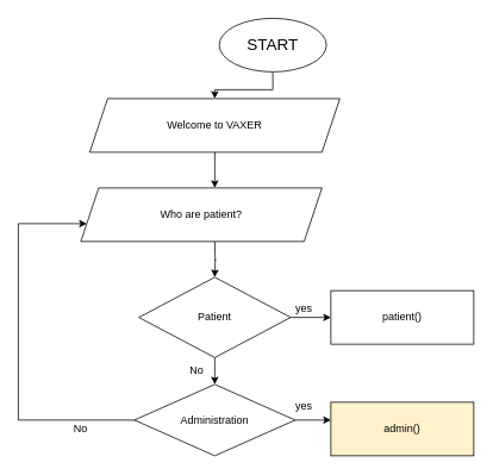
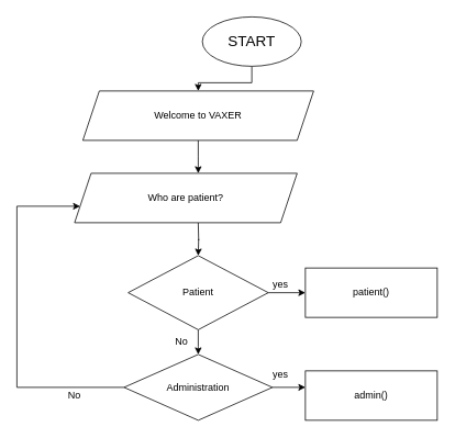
- <mxCell id="17" value="admin()" style="whiteSpace=wrap;html=1;fillColor=#fff2cc;" vertex="1" parent="1"><mxGeometry x="370" y="450" width="160" height="60" as="geometry" /></mxCell>
+ <mxCell id="17" value="admin()" style="whiteSpace=wrap;html=1;" vertex="1" parent="1"><mxGeometry x="370" y="450" width="160" height="60" as="geometry" /></mxCell>
